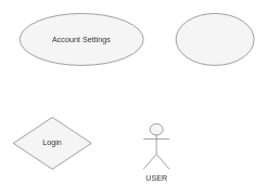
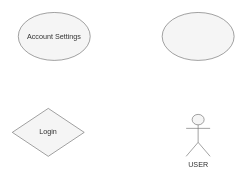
- <mxCell id="4" value="Account Settings" style="ellipse;whiteSpace=wrap;html=1;fillColor=#f5f5f5;fontColor=#333333;strokeColor=#666666;" vertex="1" parent="1"><mxGeometry x="30" y="20" width="190" height="80" as="geometry" /></mxCell>
+ <mxCell id="4" value="Account Settings" style="ellipse;whiteSpace=wrap;html=1;fillColor=#f5f5f5;fontColor=#333333;strokeColor=#666666;" vertex="1" parent="1"><mxGeometry x="30" y="20" width="120" height="80" as="geometry" /></mxCell>
- <mxCell id="2" value="USER" style="shape=umlActor;verticalLabelPosition=bottom;verticalAlign=top;html=1;outlineConnect=0;fillColor=#f5f5f5;fontColor=#333333;strokeColor=#666666;" vertex="1" parent="1"><mxGeometry x="220" y="190" width="40" height="70" as="geometry" /></mxCell>
+ <mxCell id="2" value="USER" style="shape=umlActor;verticalLabelPosition=bottom;verticalAlign=top;html=1;outlineConnect=0;fillColor=#f5f5f5;fontColor=#333333;strokeColor=#666666;" vertex="1" parent="1"><mxGeometry x="310" y="190" width="40" height="70" as="geometry" /></mxCell>
